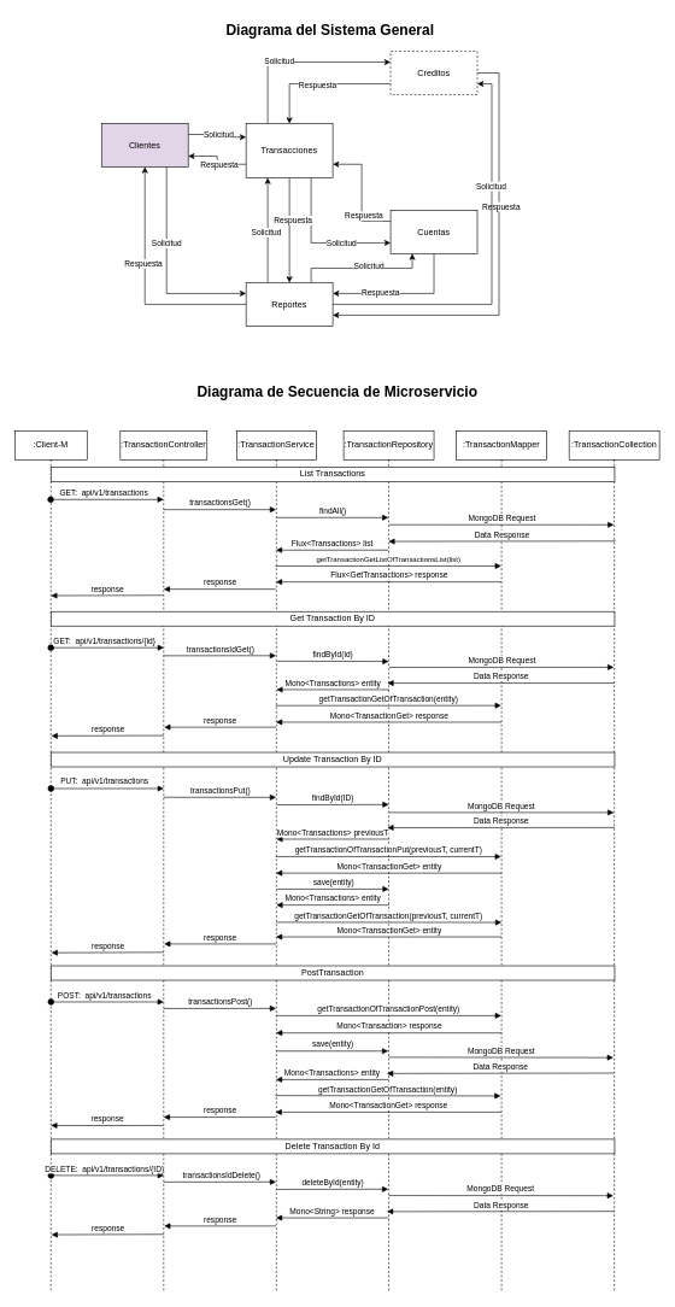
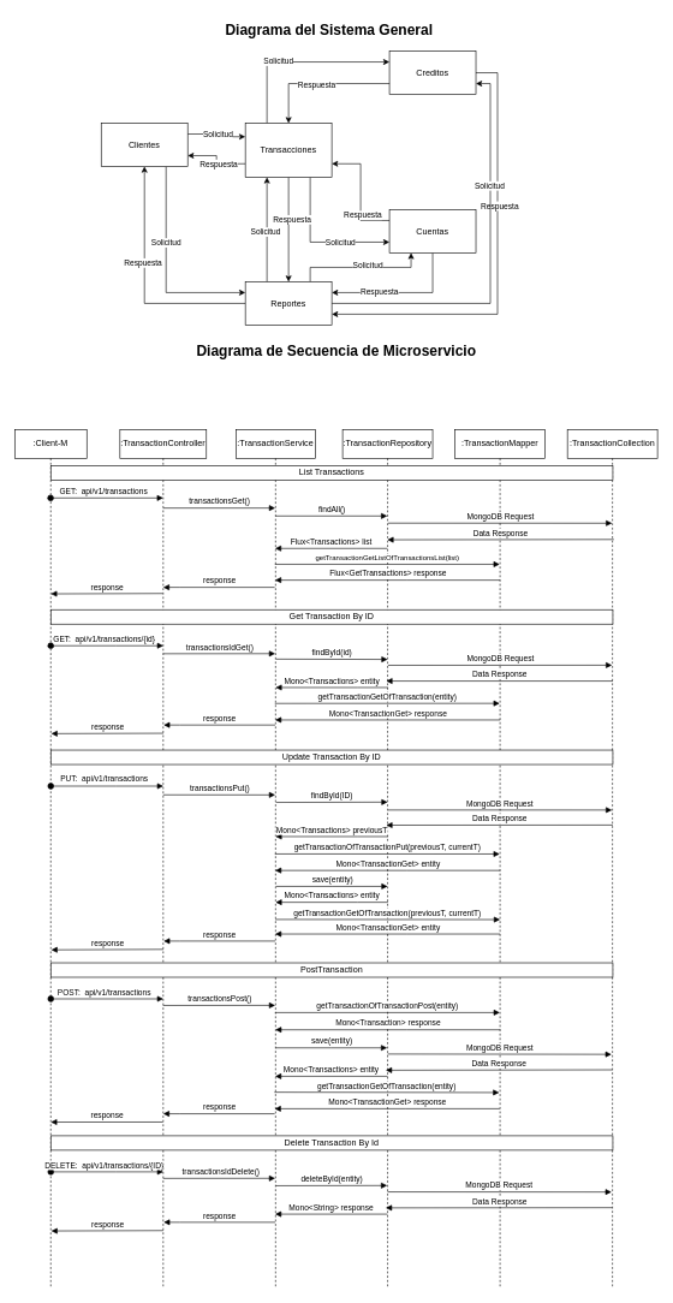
- <mxCell id="4" value="Creditos" style="rounded=0;whiteSpace=wrap;html=1;dashed=1;" parent="1" vertex="1"><mxGeometry x="540" y="70" width="120" height="60" as="geometry" /></mxCell>
+ <mxCell id="4" value="Creditos" style="rounded=0;whiteSpace=wrap;html=1;" parent="1" vertex="1"><mxGeometry x="540" y="70" width="120" height="60" as="geometry" /></mxCell>
- <mxCell id="14" value="Clientes" style="rounded=0;whiteSpace=wrap;html=1;fillColor=#e1d5e7;" parent="1" vertex="1"><mxGeometry x="140" y="170" width="120" height="60" as="geometry" /></mxCell>
+ <mxCell id="14" value="Clientes" style="rounded=0;whiteSpace=wrap;html=1;" parent="1" vertex="1"><mxGeometry x="140" y="170" width="120" height="60" as="geometry" /></mxCell>
- <mxCell id="27" value="Diagrama de Secuencia de Microservicio" style="text;html=1;align=center;verticalAlign=middle;resizable=0;points=[];autosize=1;strokeColor=none;fillColor=none;fontSize=20;fontStyle=1" parent="1" vertex="1"><mxGeometry x="271" y="520" width="390" height="40" as="geometry" /></mxCell>
+ <mxCell id="27" value="Diagrama de Secuencia de Microservicio" style="text;html=1;align=center;verticalAlign=middle;resizable=0;points=[];autosize=1;strokeColor=none;fillColor=none;fontSize=20;fontStyle=1" parent="1" vertex="1"><mxGeometry x="271" y="465" width="390" height="40" as="geometry" /></mxCell>
